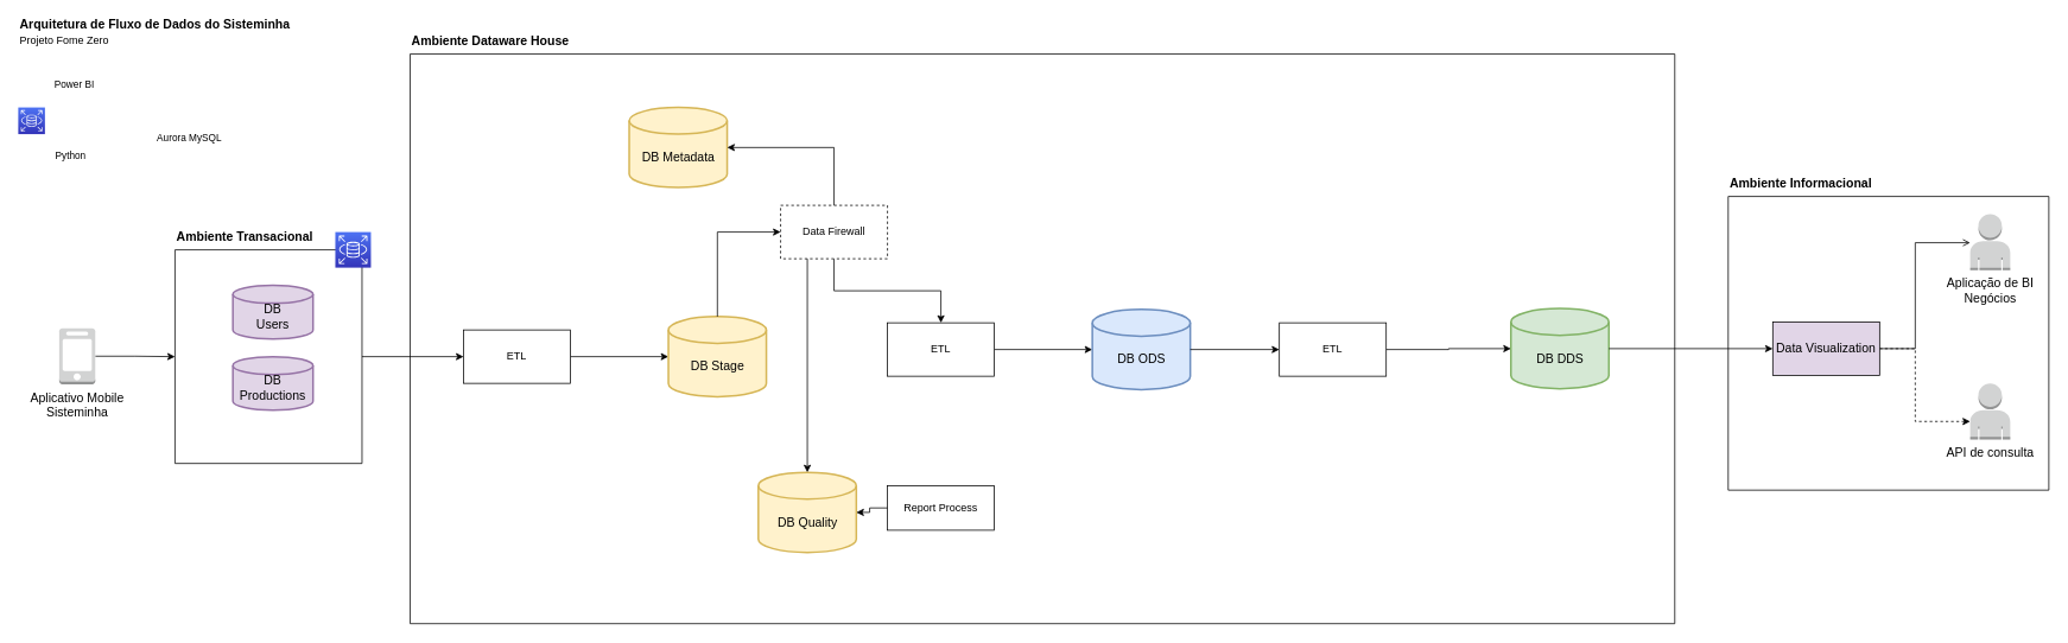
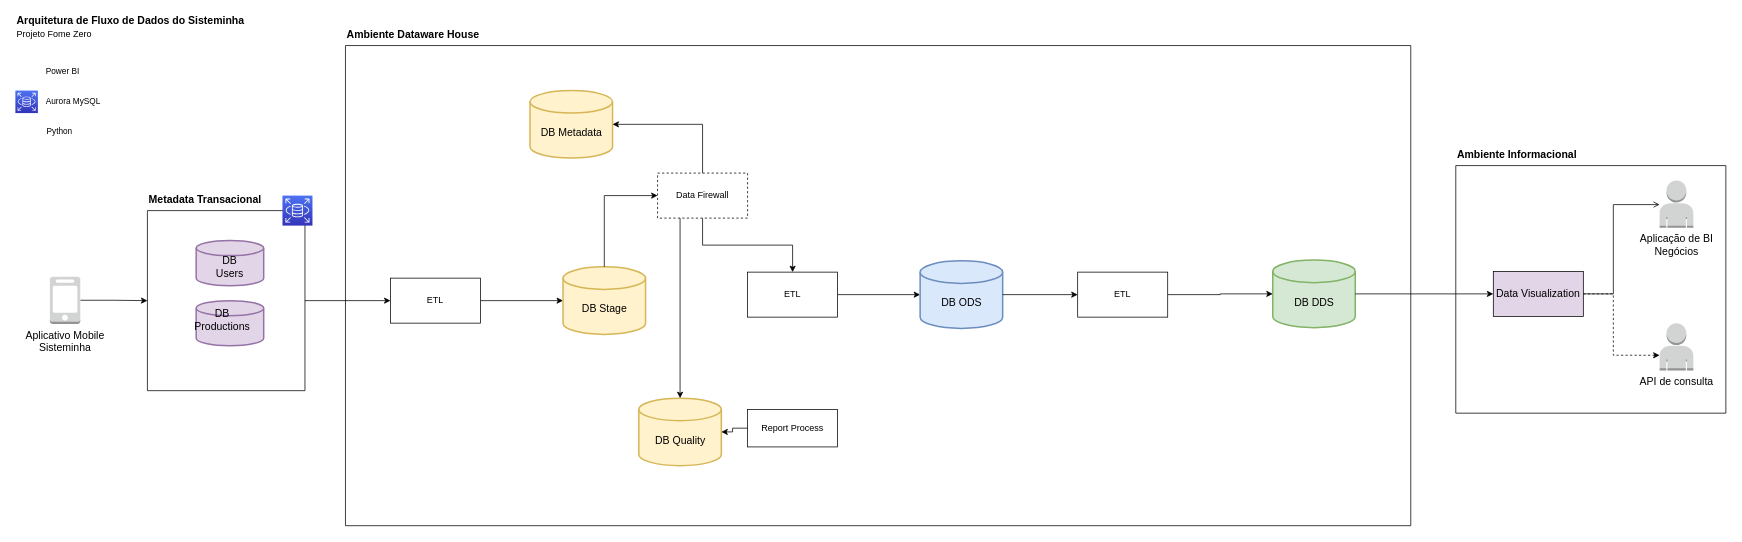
- <mxCell id="24" value="Aurora MySQL" style="text;html=1;strokeColor=none;fillColor=none;align=left;verticalAlign=middle;whiteSpace=wrap;rounded=0;fontSize=11;" parent="1" vertex="1"><mxGeometry x="174.01" y="140" width="99.99" height="30" as="geometry" /></mxCell>
+ <mxCell id="24" value="Aurora MySQL" style="text;html=1;strokeColor=none;fillColor=none;align=left;verticalAlign=middle;whiteSpace=wrap;rounded=0;fontSize=11;" parent="1" vertex="1"><mxGeometry x="59.01" y="120" width="99.99" height="30" as="geometry" /></mxCell>
- <mxCell id="15" value="Ambiente Transacional" style="text;html=1;strokeColor=none;fillColor=none;align=left;verticalAlign=middle;whiteSpace=wrap;rounded=0;fontSize=14;fontStyle=1" parent="1" vertex="1"><mxGeometry x="196" y="250" width="184" height="30" as="geometry" /></mxCell>
+ <mxCell id="15" value="Metadata Transacional" style="text;html=1;strokeColor=none;fillColor=none;align=left;verticalAlign=middle;whiteSpace=wrap;rounded=0;fontSize=14;fontStyle=1" parent="1" vertex="1"><mxGeometry x="196" y="250" width="184" height="30" as="geometry" /></mxCell>
- <mxCell id="11" value="DB&lt;br&gt;Productions" style="text;html=1;strokeColor=none;fillColor=none;align=center;verticalAlign=middle;whiteSpace=wrap;rounded=0;fontSize=14;" parent="9" vertex="1"><mxGeometry x="15" y="20" width="60" height="30" as="geometry" /></mxCell>
+ <mxCell id="11" value="DB&lt;br&gt;Productions" style="text;html=1;strokeColor=none;fillColor=none;align=center;verticalAlign=middle;whiteSpace=wrap;rounded=0;fontSize=14;" parent="9" vertex="1"><mxGeometry x="5" y="10" width="60" height="30" as="geometry" /></mxCell>
